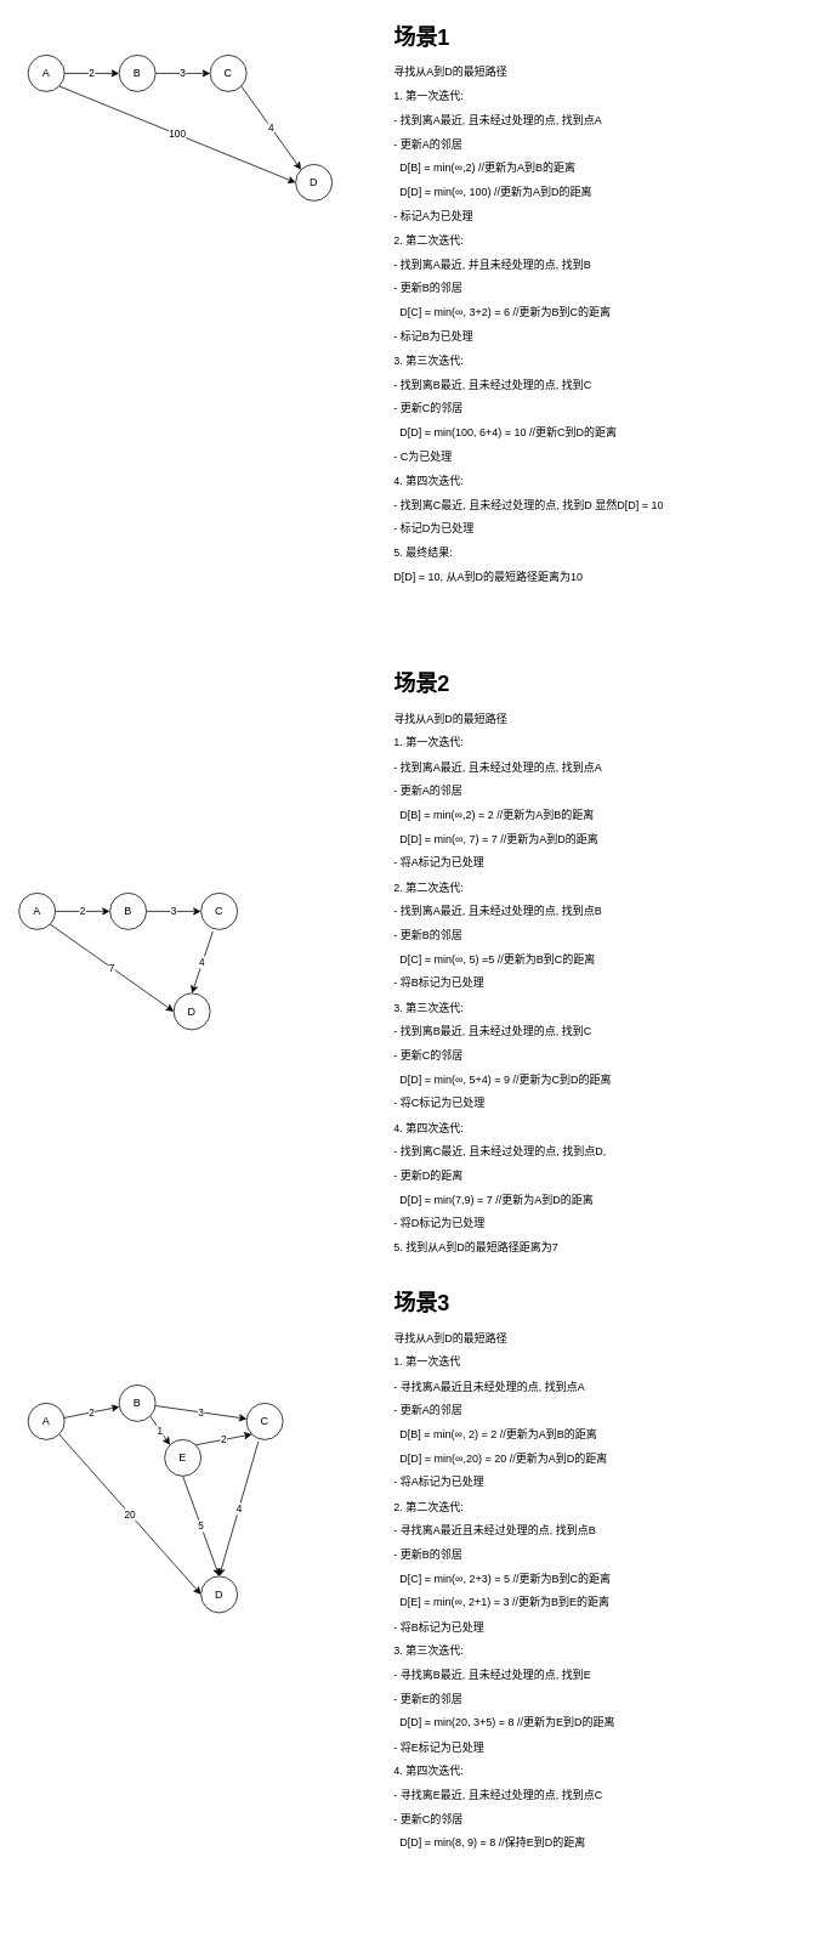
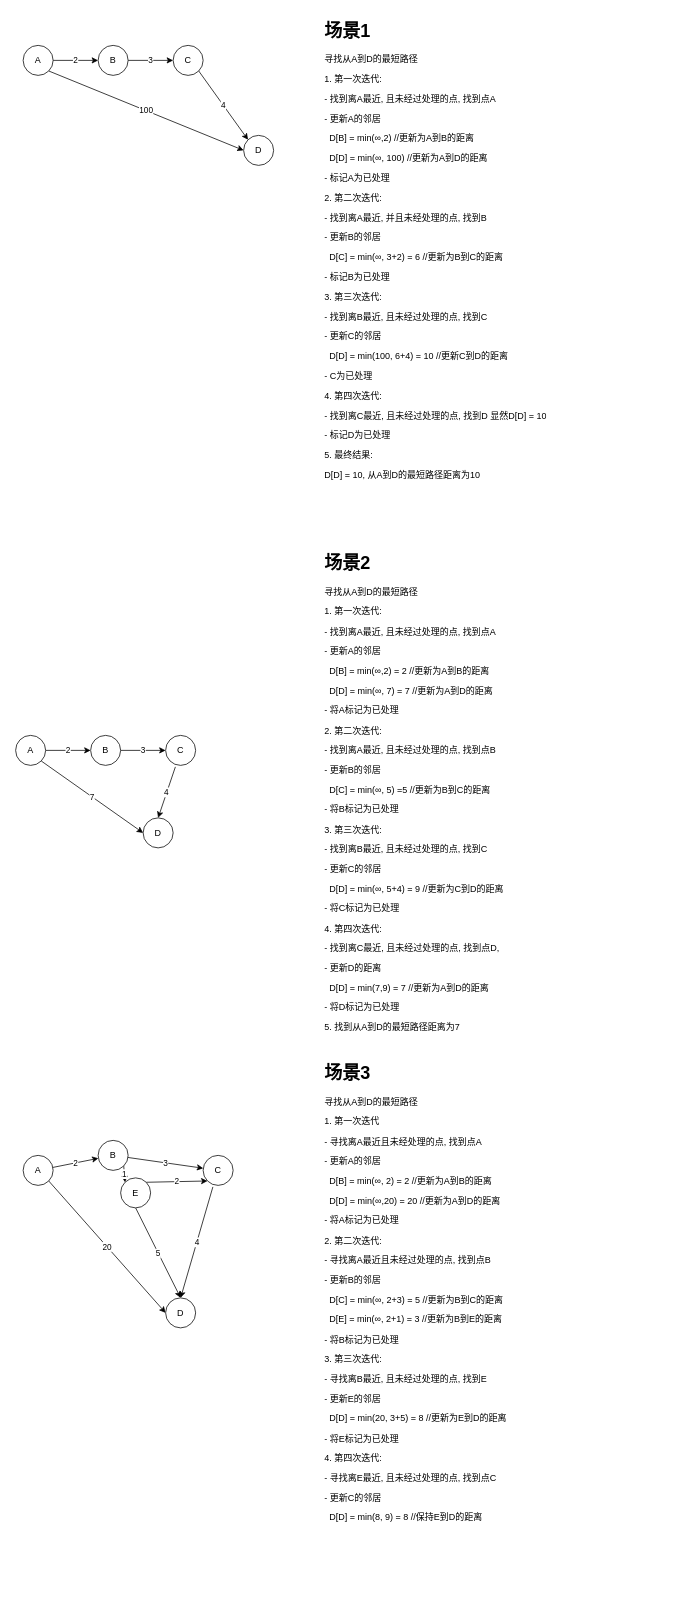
- <mxCell id="31" value="E" style="ellipse;whiteSpace=wrap;html=1;aspect=fixed;" vertex="1" parent="1"><mxGeometry x="180" y="1580" width="40" height="40" as="geometry" /></mxCell>
+ <mxCell id="31" value="E" style="ellipse;whiteSpace=wrap;html=1;aspect=fixed;" vertex="1" parent="1"><mxGeometry x="160" y="1570" width="40" height="40" as="geometry" /></mxCell>
